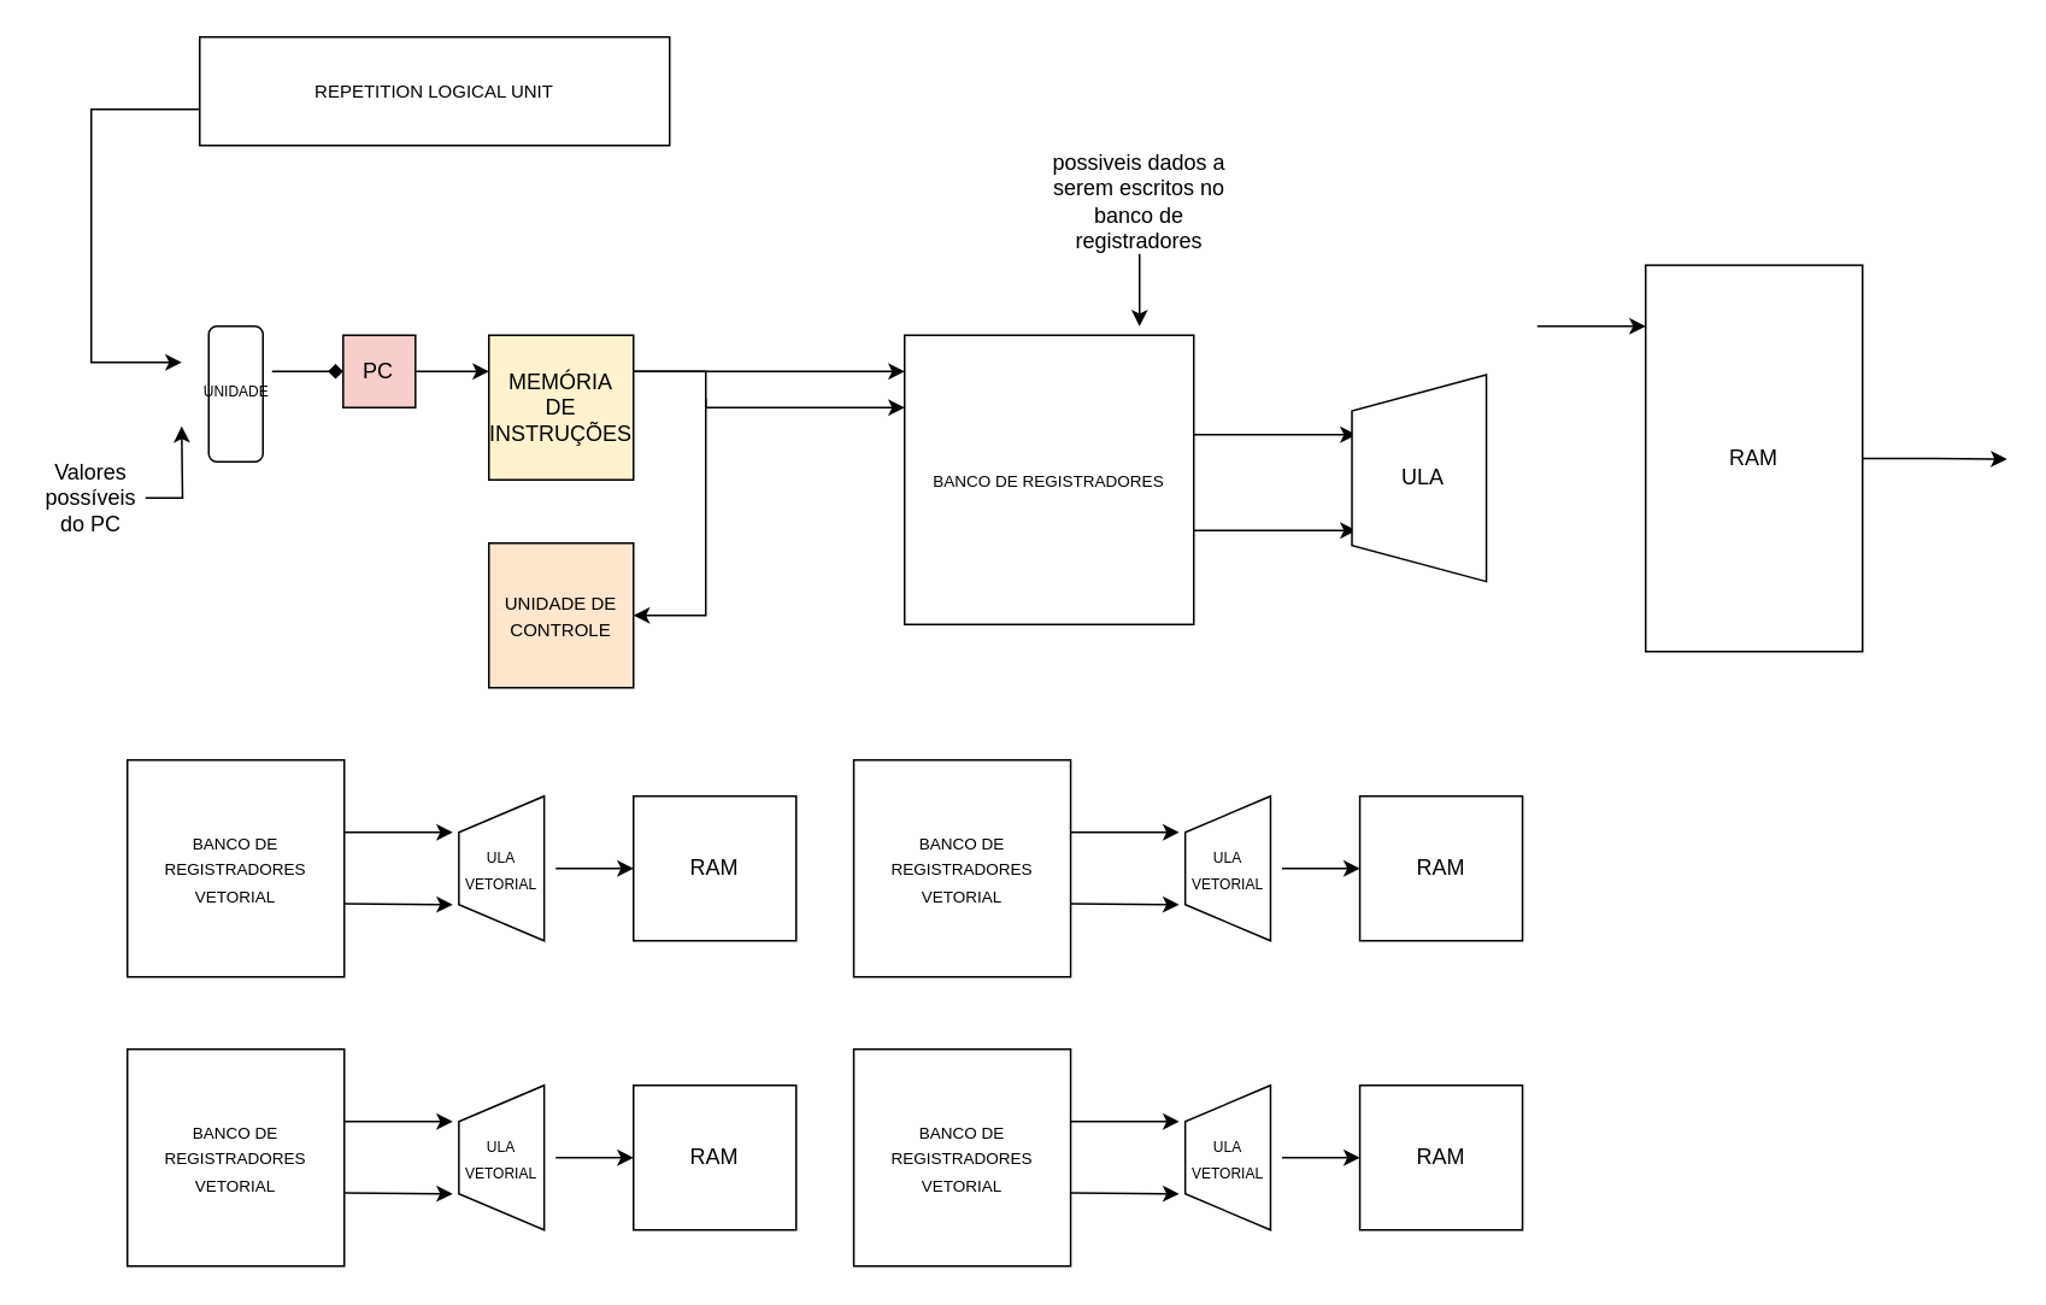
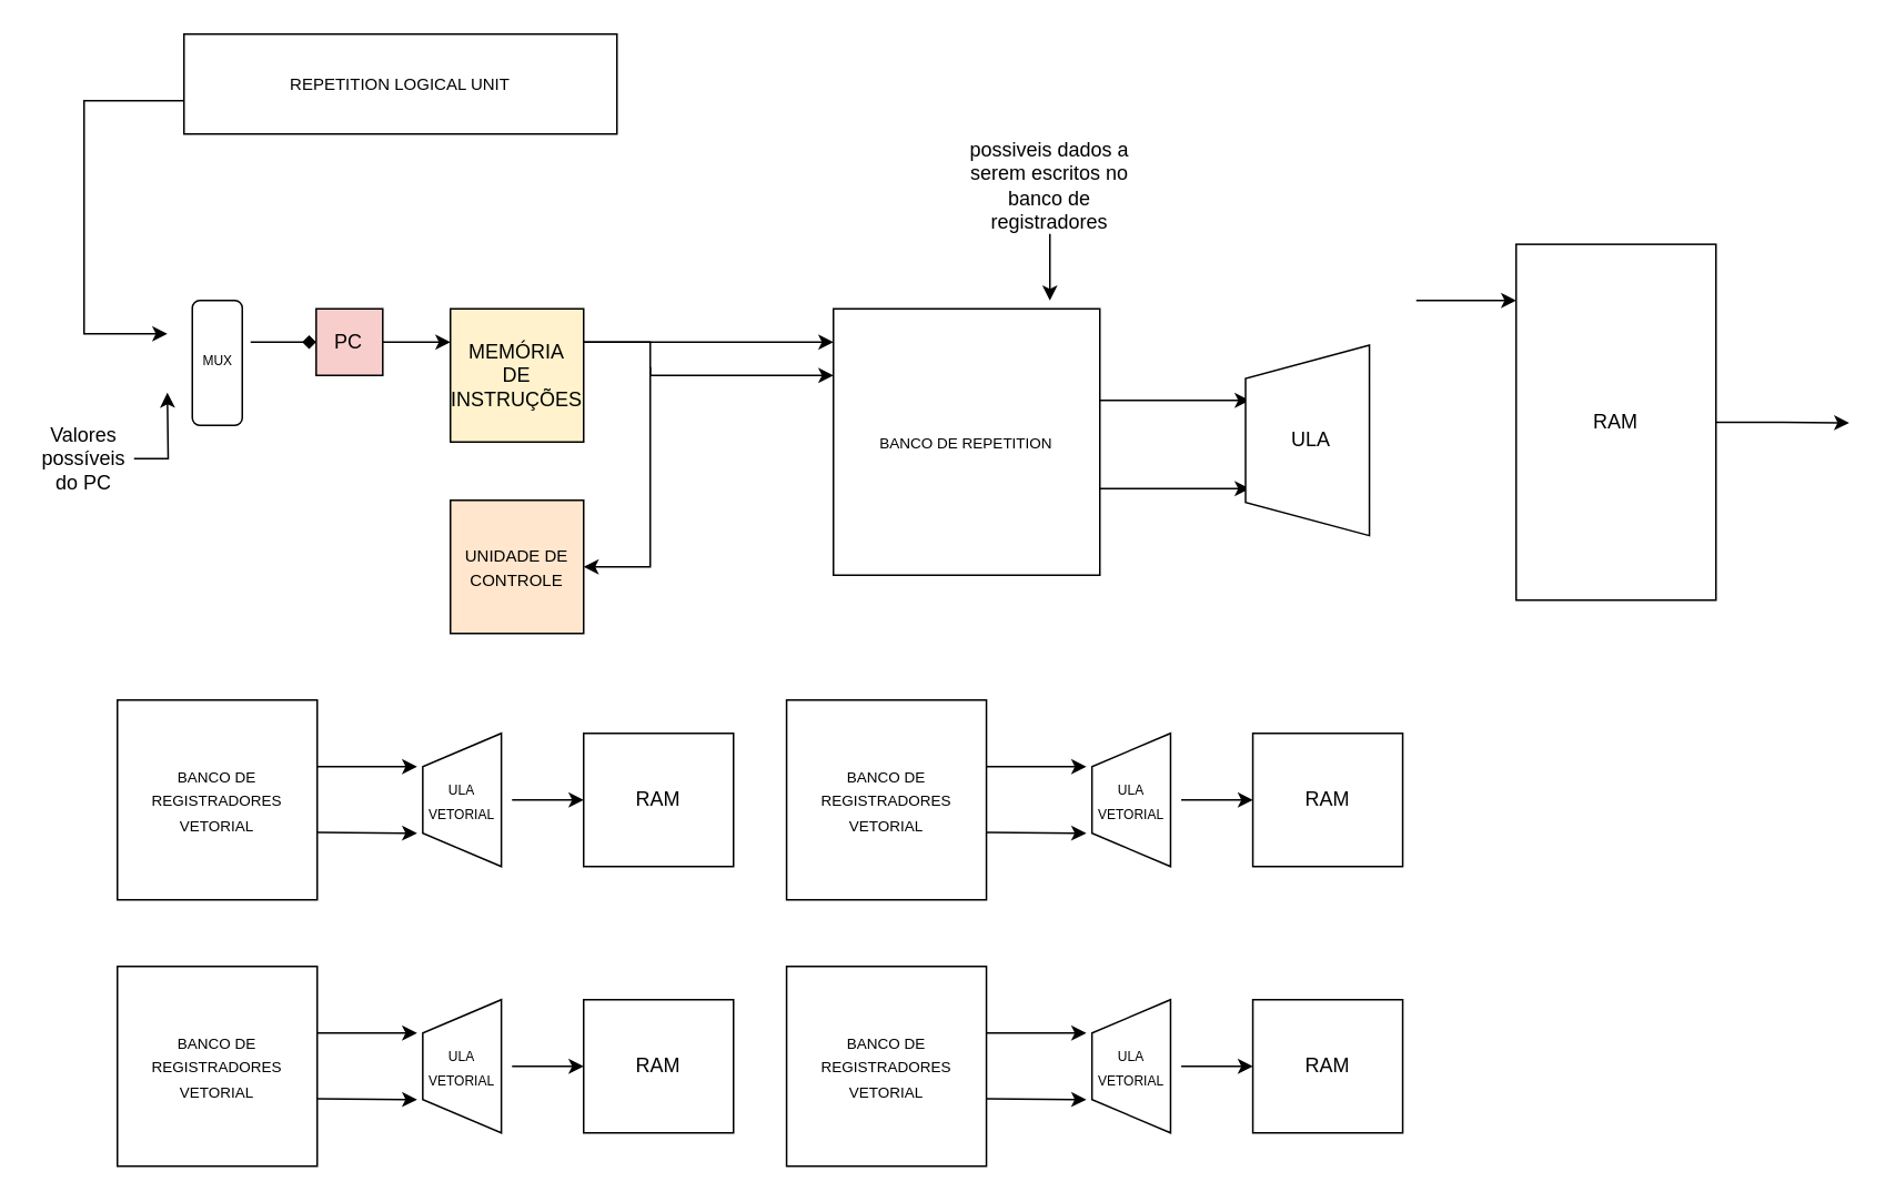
- <mxCell id="10" value="&lt;font style=&quot;font-size: 8px;&quot;&gt;UNIDADE&lt;/font&gt;" style="text;html=1;align=center;verticalAlign=middle;resizable=0;points=[];autosize=1;strokeColor=none;fillColor=none;" parent="8" vertex="1"><mxGeometry y="20" width="40" height="30" as="geometry" /></mxCell>
+ <mxCell id="10" value="&lt;font style=&quot;font-size: 8px;&quot;&gt;MUX&lt;/font&gt;" style="text;html=1;align=center;verticalAlign=middle;resizable=0;points=[];autosize=1;strokeColor=none;fillColor=none;" parent="8" vertex="1"><mxGeometry y="20" width="40" height="30" as="geometry" /></mxCell>
- <mxCell id="6" value="&lt;font style=&quot;font-size: 9px;&quot;&gt;BANCO DE REGISTRADORES&lt;/font&gt;" style="whiteSpace=wrap;html=1;" parent="1" vertex="1"><mxGeometry x="500" y="185" width="160" height="160" as="geometry" /></mxCell>
+ <mxCell id="6" value="&lt;font style=&quot;font-size: 9px;&quot;&gt;BANCO DE REPETITION&lt;/font&gt;" style="whiteSpace=wrap;html=1;" parent="1" vertex="1"><mxGeometry x="500" y="185" width="160" height="160" as="geometry" /></mxCell>
